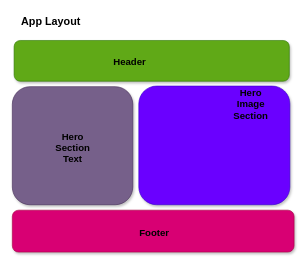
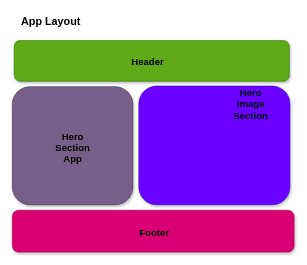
- <mxCell id="3" value="&lt;b&gt;&lt;font style=&quot;font-size: 16px;&quot;&gt;Header&lt;/font&gt;&lt;/b&gt;" style="text;html=1;strokeColor=none;fillColor=none;align=center;verticalAlign=middle;whiteSpace=wrap;rounded=1;" parent="1" vertex="1"><mxGeometry x="186" y="88" width="60" height="30" as="geometry" /></mxCell>
+ <mxCell id="3" value="&lt;b&gt;&lt;font style=&quot;font-size: 16px;&quot;&gt;Header&lt;/font&gt;&lt;/b&gt;" style="text;html=1;strokeColor=none;fillColor=none;align=center;verticalAlign=middle;whiteSpace=wrap;rounded=1;" parent="1" vertex="1"><mxGeometry x="216" y="88" width="60" height="30" as="geometry" /></mxCell>
- <mxCell id="9" value="&lt;font style=&quot;font-size: 16px;&quot;&gt;&lt;b&gt;Hero Section Text&lt;/b&gt;&lt;/font&gt;" style="text;html=1;strokeColor=none;fillColor=none;align=center;verticalAlign=middle;whiteSpace=wrap;rounded=1;" parent="1" vertex="1"><mxGeometry x="90.5" y="231" width="60" height="30" as="geometry" /></mxCell>
+ <mxCell id="9" value="&lt;font style=&quot;font-size: 16px;&quot;&gt;&lt;b&gt;Hero Section App&lt;/b&gt;&lt;/font&gt;" style="text;html=1;strokeColor=none;fillColor=none;align=center;verticalAlign=middle;whiteSpace=wrap;rounded=1;" parent="1" vertex="1"><mxGeometry x="90.5" y="231" width="60" height="30" as="geometry" /></mxCell>
